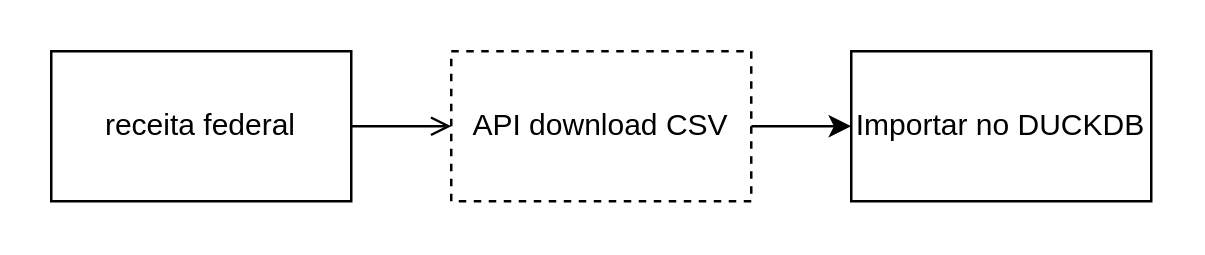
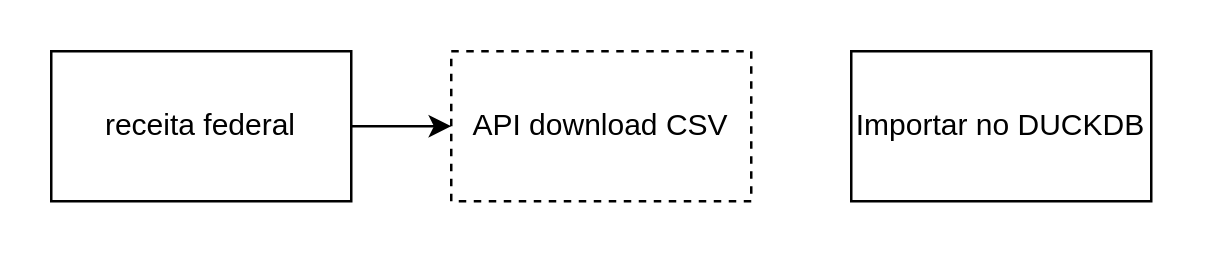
- <mxCell id="2" style="edgeStyle=orthogonalEdgeStyle;rounded=0;orthogonalLoop=1;jettySize=auto;html=1;endArrow=open;" parent="1" source="3" target="5" edge="1"><mxGeometry relative="1" as="geometry" /></mxCell>
+ <mxCell id="2" style="edgeStyle=orthogonalEdgeStyle;rounded=0;orthogonalLoop=1;jettySize=auto;html=1;" parent="1" source="3" target="5" edge="1"><mxGeometry relative="1" as="geometry" /></mxCell>
- <mxCell id="4" value="" style="edgeStyle=orthogonalEdgeStyle;rounded=0;orthogonalLoop=1;jettySize=auto;html=1;" edge="1" parent="1" source="5" target="6"><mxGeometry relative="1" as="geometry" /></mxCell>
